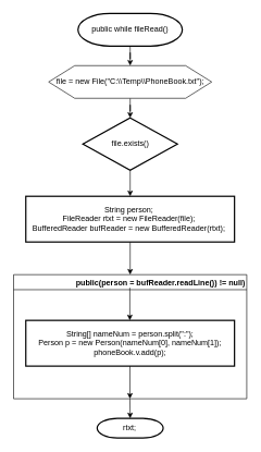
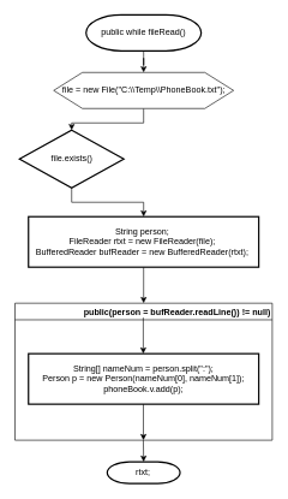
- <mxCell id="7" value="file.exists()" style="strokeWidth=2;html=1;shape=mxgraph.flowchart.decision;whiteSpace=wrap;" vertex="1" parent="1"><mxGeometry x="126.5" y="180" width="145" height="80" as="geometry" /></mxCell>
+ <mxCell id="7" value="file.exists()" style="strokeWidth=2;html=1;shape=mxgraph.flowchart.decision;whiteSpace=wrap;" vertex="1" parent="1"><mxGeometry x="26.5" y="180" width="145" height="80" as="geometry" /></mxCell>
